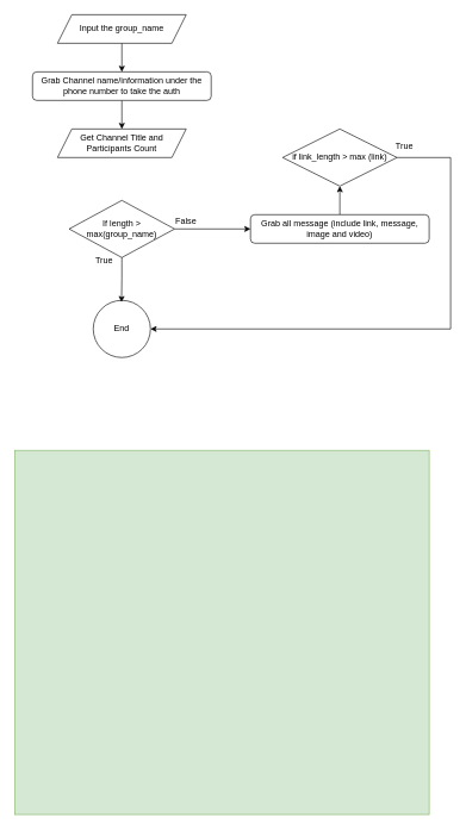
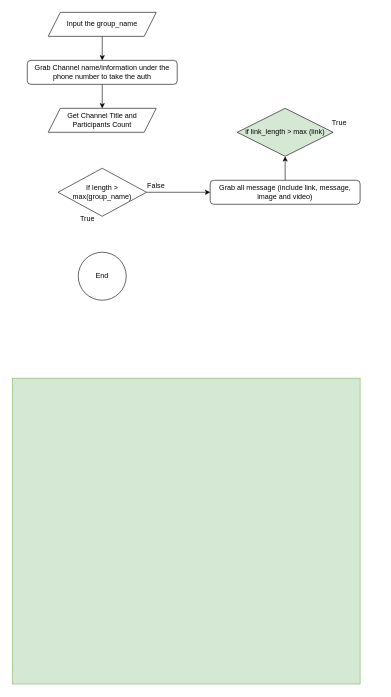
- <mxCell id="6" value="if link_length &amp;gt; max (link)" style="rhombus;whiteSpace=wrap;html=1;" vertex="1" parent="1"><mxGeometry x="395" y="180" width="160" height="80" as="geometry" /></mxCell>
+ <mxCell id="6" value="if link_length &amp;gt; max (link)" style="rhombus;whiteSpace=wrap;html=1;fillColor=#d5e8d4;" vertex="1" parent="1"><mxGeometry x="395" y="180" width="160" height="80" as="geometry" /></mxCell>
- <mxCell id="5" style="edgeStyle=orthogonalEdgeStyle;rounded=0;orthogonalLoop=1;jettySize=auto;html=1;exitX=1;exitY=0.5;exitDx=0;exitDy=0;entryX=1;entryY=0.5;entryDx=0;entryDy=0;" edge="1" parent="1" source="6" target="14"><mxGeometry relative="1" as="geometry"><Array as="points"><mxPoint x="630" y="220" /><mxPoint x="630" y="460" /></Array></mxGeometry></mxCell>
- <mxCell id="15" style="edgeStyle=orthogonalEdgeStyle;rounded=0;orthogonalLoop=1;jettySize=auto;html=1;exitX=0.5;exitY=1;exitDx=0;exitDy=0;entryX=0.494;entryY=0.031;entryDx=0;entryDy=0;entryPerimeter=0;" edge="1" parent="1" source="13" target="14"><mxGeometry relative="1" as="geometry" /></mxCell>
